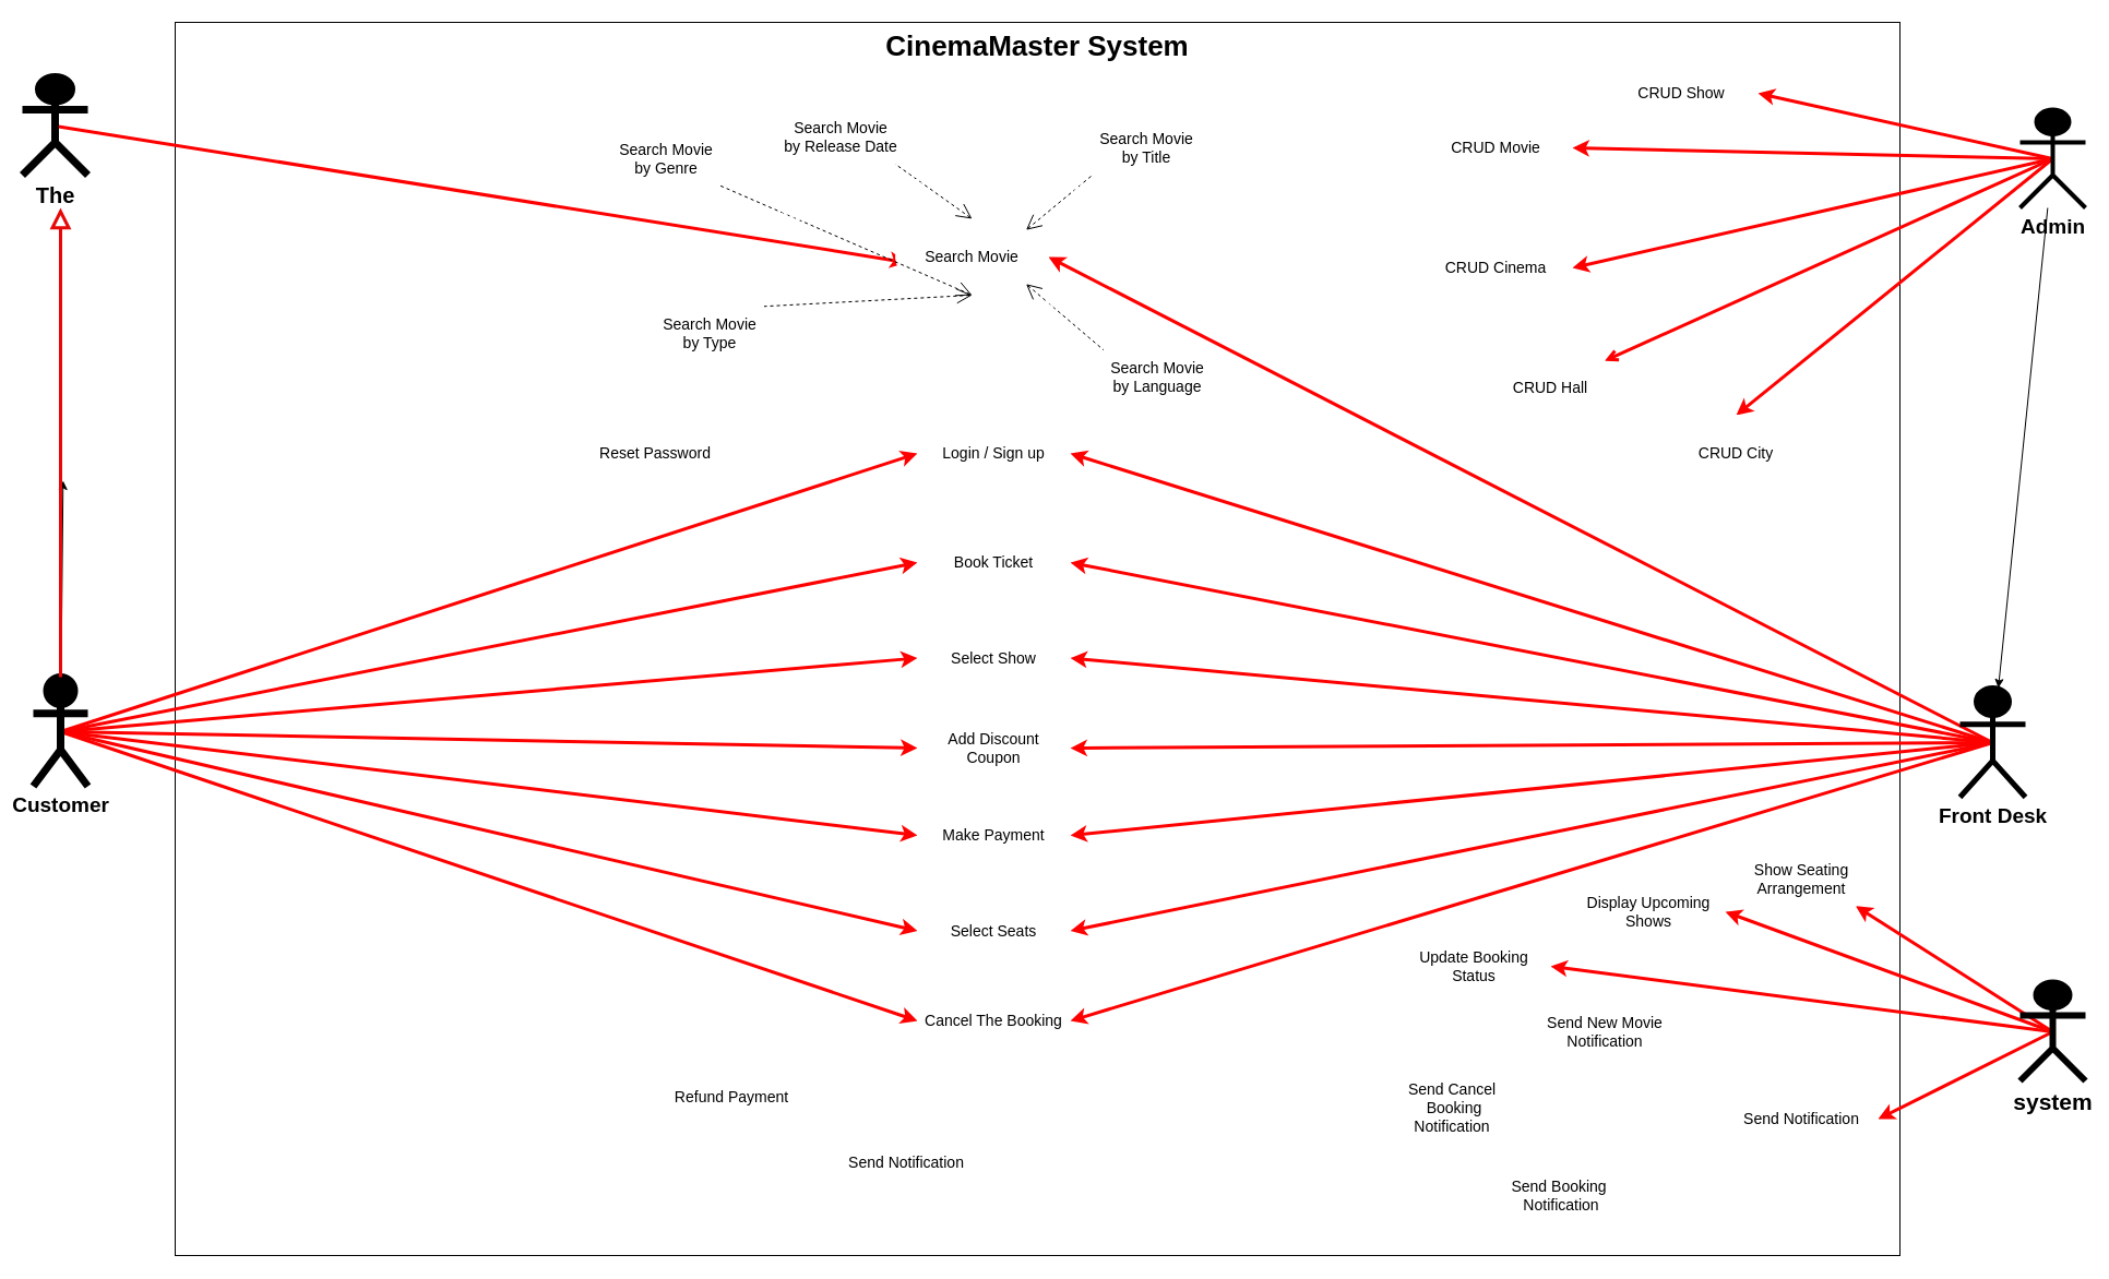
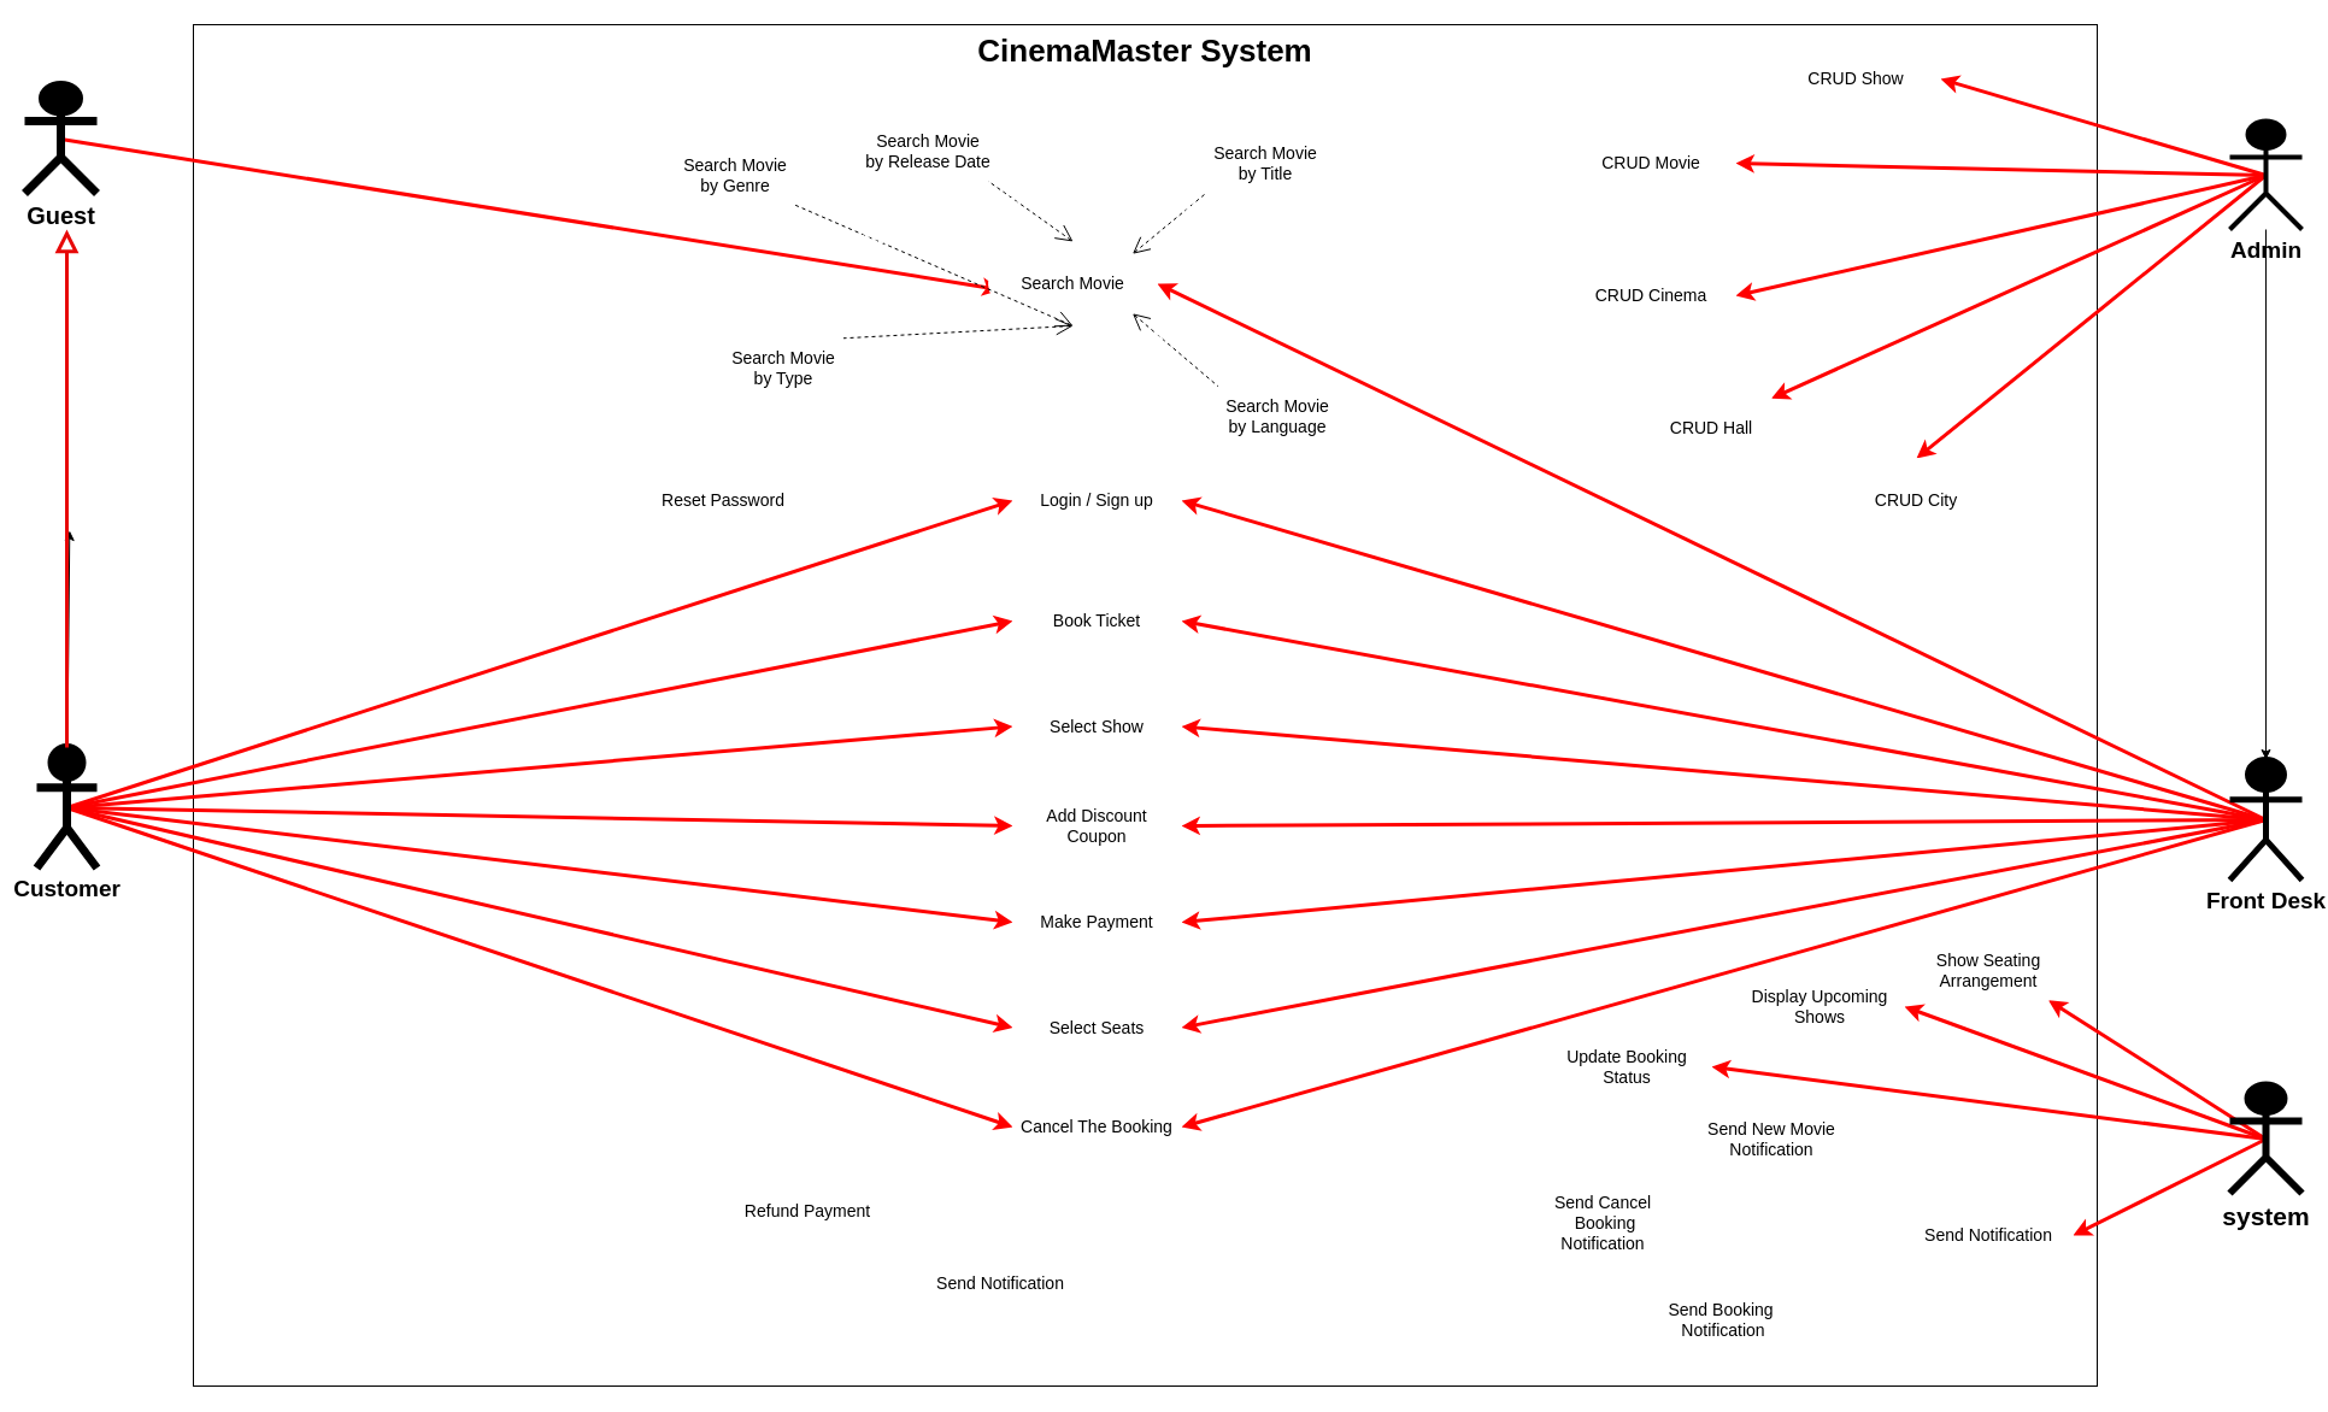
- <mxCell id="69" value="CRUD Show" style="ellipse;whiteSpace=wrap;html=1;strokeColor=#FFFFFF;fontSize=14;fontColor=#000000;fillColor=#FFFFFF;gradientColor=none;" vertex="1" parent="1"><mxGeometry x="1470" y="50" width="140" height="70" as="geometry" /></mxCell>
+ <mxCell id="69" value="CRUD Show" style="ellipse;whiteSpace=wrap;html=1;strokeColor=#FFFFFF;fontSize=14;fontColor=#000000;fillColor=#FFFFFF;gradientColor=none;" vertex="1" parent="1"><mxGeometry x="1470" y="30" width="140" height="70" as="geometry" /></mxCell>
- <mxCell id="4" value="&lt;b&gt;&lt;font style=&quot;font-size: 20px;&quot;&gt;The&lt;/font&gt;&lt;/b&gt;" style="shape=umlActor;html=1;verticalLabelPosition=bottom;verticalAlign=top;align=center;fillColor=#000000;gradientColor=none;strokeColor=#000000;fontColor=#000000;strokeWidth=7;" vertex="1" parent="1"><mxGeometry x="20" y="70" width="60" height="90" as="geometry" /></mxCell>
+ <mxCell id="4" value="&lt;b&gt;&lt;font style=&quot;font-size: 20px;&quot;&gt;Guest&lt;/font&gt;&lt;/b&gt;" style="shape=umlActor;html=1;verticalLabelPosition=bottom;verticalAlign=top;align=center;fillColor=#000000;gradientColor=none;strokeColor=#000000;fontColor=#000000;strokeWidth=7;" vertex="1" parent="1"><mxGeometry x="20" y="70" width="60" height="90" as="geometry" /></mxCell>
- <mxCell id="18" style="edgeStyle=none;html=1;exitX=0.5;exitY=0.5;exitDx=0;exitDy=0;exitPerimeter=0;entryX=1;entryY=0;entryDx=0;entryDy=0;strokeColor=#FF0000;strokeWidth=3;fontSize=20;fontColor=#FFFFFF;endArrow=open;" edge="1" parent="1" source="20" target="72"><mxGeometry relative="1" as="geometry" /></mxCell>
+ <mxCell id="18" style="edgeStyle=none;html=1;exitX=0.5;exitY=0.5;exitDx=0;exitDy=0;exitPerimeter=0;entryX=1;entryY=0;entryDx=0;entryDy=0;strokeColor=#FF0000;strokeWidth=3;fontSize=20;fontColor=#FFFFFF;" edge="1" parent="1" source="20" target="72"><mxGeometry relative="1" as="geometry" /></mxCell>
- <mxCell id="29" value="&lt;b&gt;&lt;font style=&quot;font-size: 19px;&quot;&gt;Front Desk&lt;/font&gt;&lt;/b&gt;" style="shape=umlActor;html=1;verticalLabelPosition=bottom;verticalAlign=top;align=center;fillColor=#000000;gradientColor=none;strokeColor=#000000;fontColor=#000000;fontSize=14;strokeWidth=5;" vertex="1" parent="1"><mxGeometry x="1795" y="630" width="60" height="100" as="geometry" /></mxCell>
+ <mxCell id="29" value="&lt;b&gt;&lt;font style=&quot;font-size: 19px;&quot;&gt;Front Desk&lt;/font&gt;&lt;/b&gt;" style="shape=umlActor;html=1;verticalLabelPosition=bottom;verticalAlign=top;align=center;fillColor=#000000;gradientColor=none;strokeColor=#000000;fontColor=#000000;fontSize=14;strokeWidth=5;" vertex="1" parent="1"><mxGeometry x="1850" y="630" width="60" height="100" as="geometry" /></mxCell>
